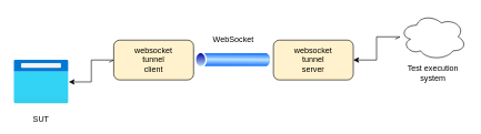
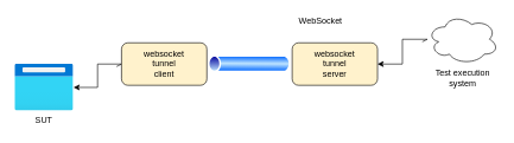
- <mxCell id="6" value="WebSocket" style="text;html=1;strokeColor=none;fillColor=none;align=center;verticalAlign=middle;whiteSpace=wrap;rounded=0;" vertex="1" parent="1"><mxGeometry x="330" y="50" width="40" height="20" as="geometry" /></mxCell>
+ <mxCell id="6" value="WebSocket" style="text;html=1;strokeColor=none;fillColor=none;align=center;verticalAlign=middle;whiteSpace=wrap;rounded=0;" vertex="1" parent="1"><mxGeometry x="430" y="20" width="40" height="20" as="geometry" /></mxCell>
- <mxCell id="8" value="SUT" style="text;html=1;strokeColor=none;fillColor=none;align=center;verticalAlign=middle;whiteSpace=wrap;rounded=0;" vertex="1" parent="1"><mxGeometry x="41.25" y="170" width="40" height="20" as="geometry" /></mxCell>
+ <mxCell id="8" value="SUT" style="text;html=1;strokeColor=none;fillColor=none;align=center;verticalAlign=middle;whiteSpace=wrap;rounded=0;" vertex="1" parent="1"><mxGeometry x="41.25" y="160" width="40" height="20" as="geometry" /></mxCell>
